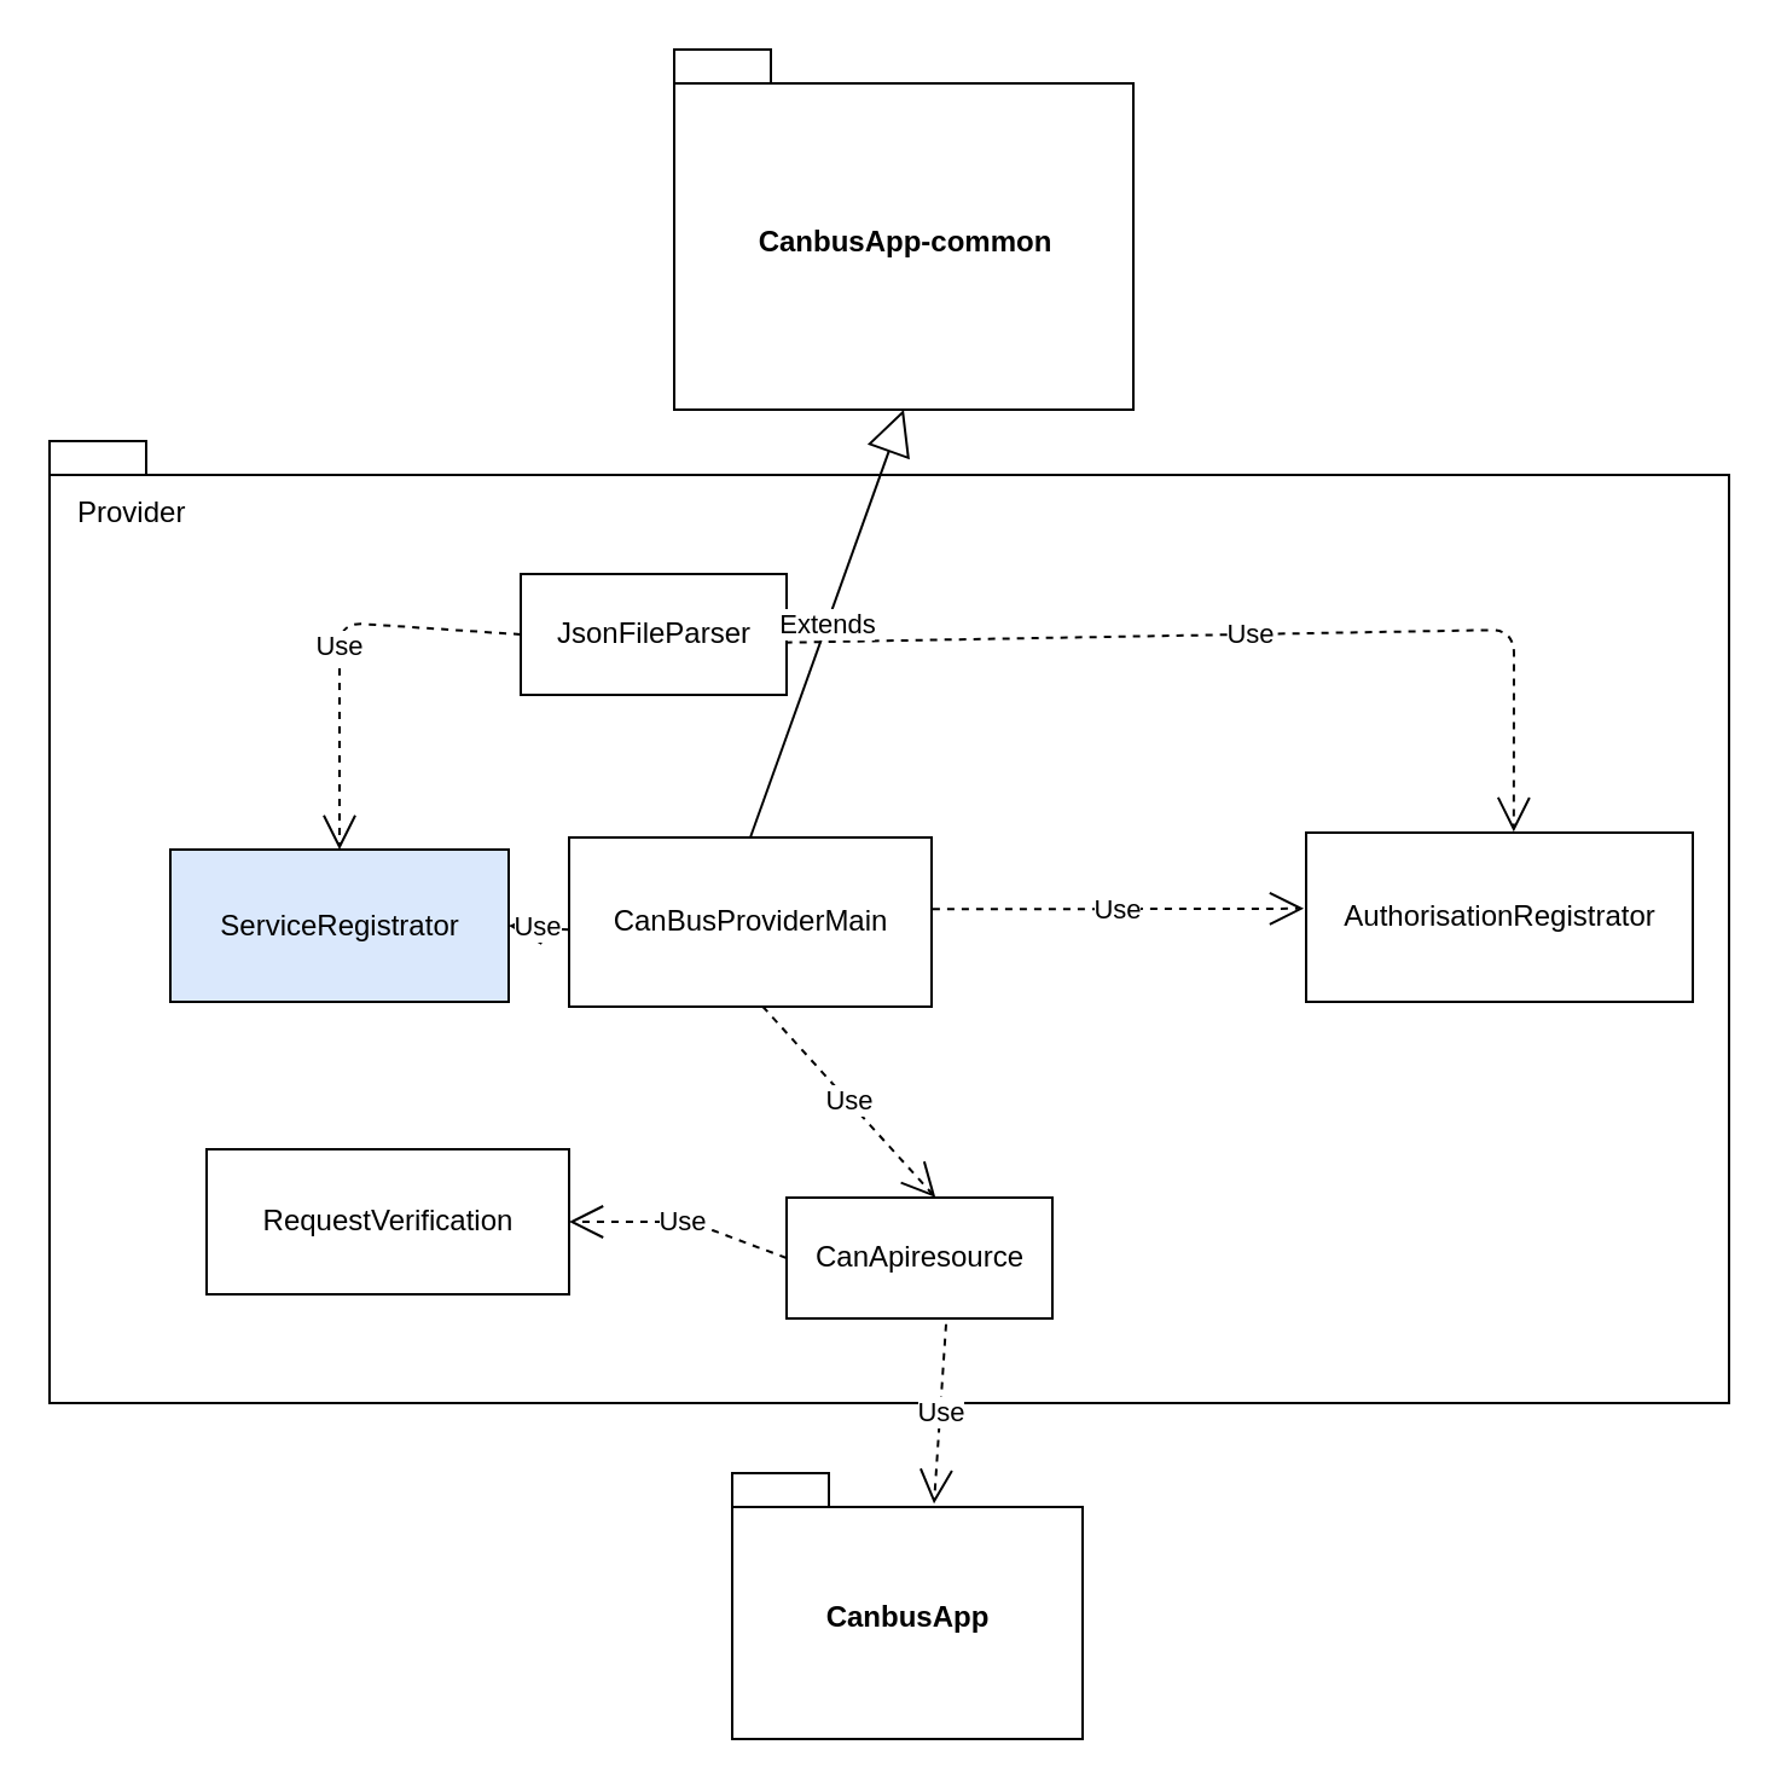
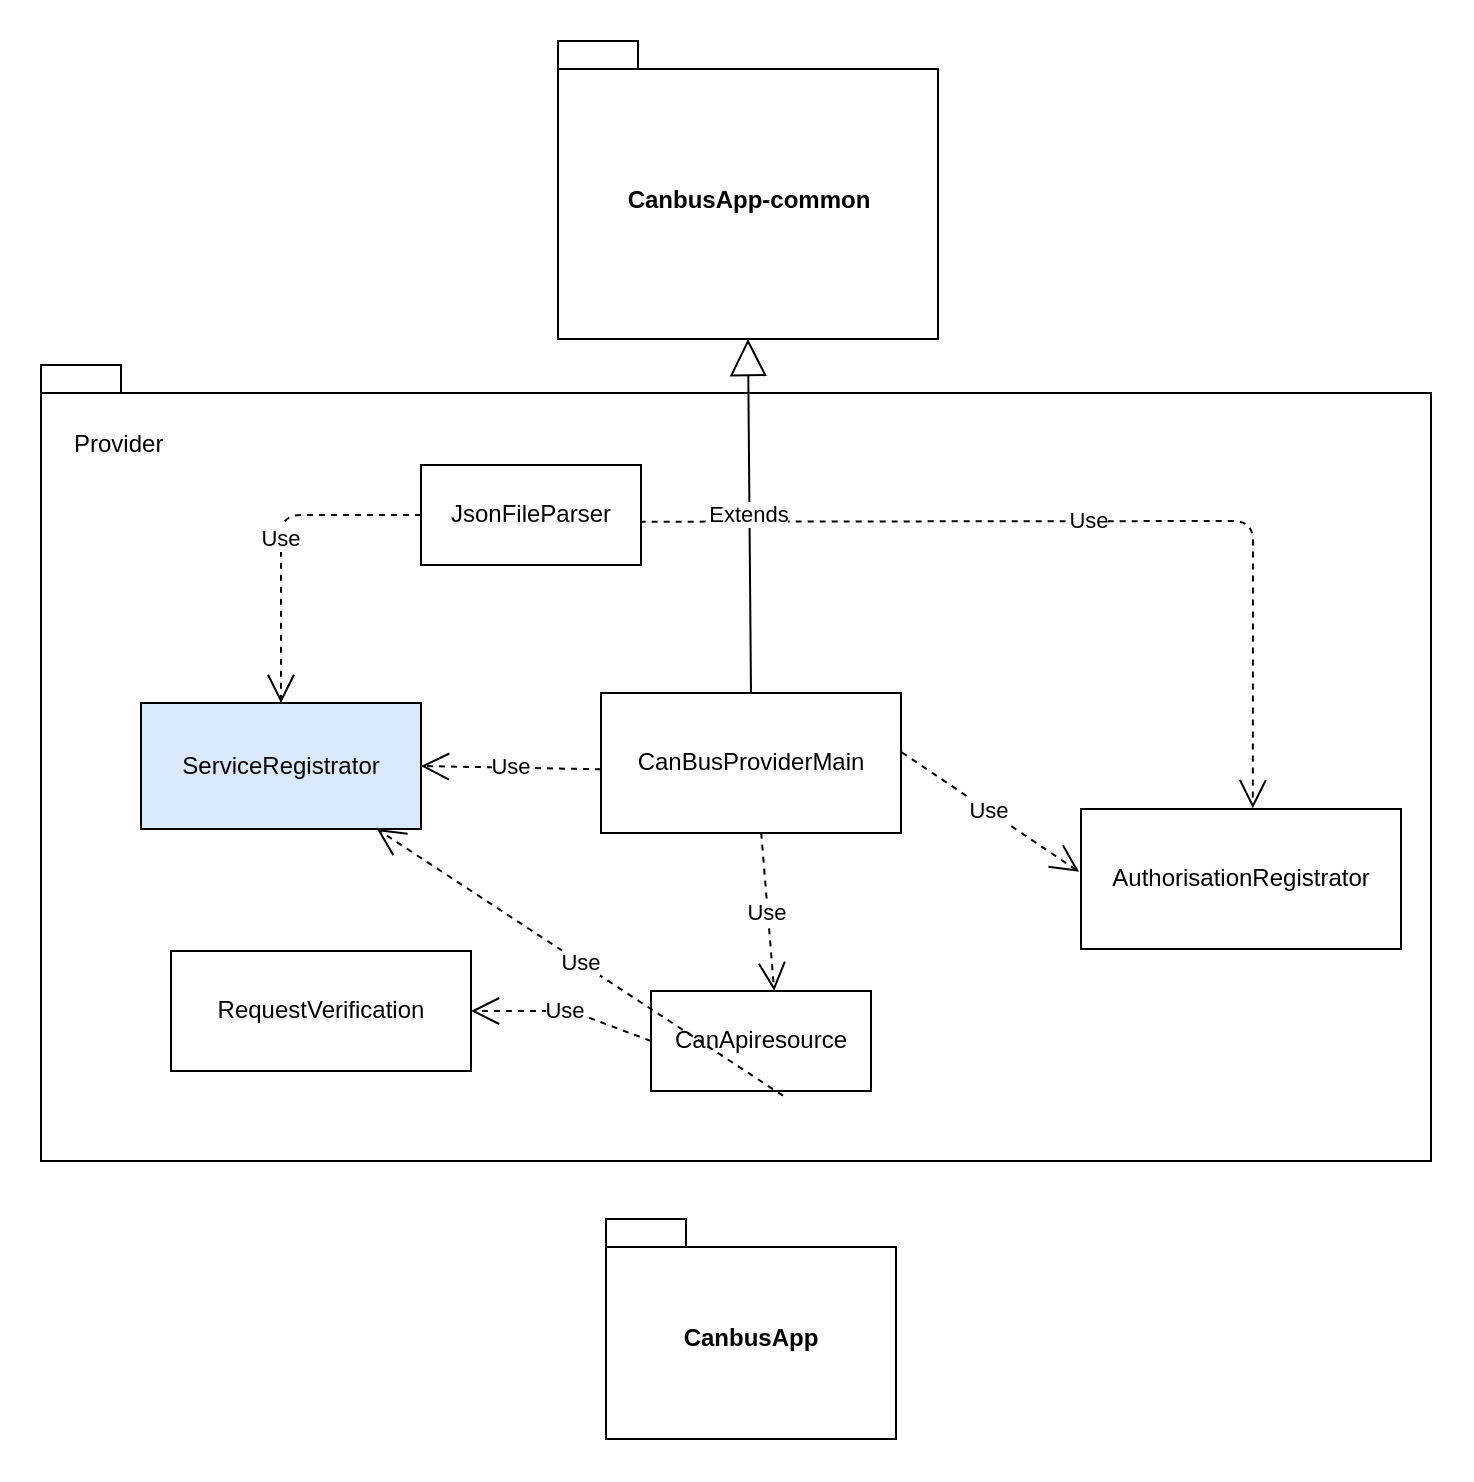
- <mxCell id="10" value="Provider" style="text;html=1;resizable=0;points=[];autosize=1;align=left;verticalAlign=top;spacingTop=-4;" parent="1" vertex="1"><mxGeometry x="30" y="202" width="70" height="20" as="geometry" /></mxCell>
+ <mxCell id="10" value="Provider" style="text;html=1;resizable=0;points=[];autosize=1;align=left;verticalAlign=top;spacingTop=-4;" parent="1" vertex="1"><mxGeometry x="35" y="212" width="70" height="20" as="geometry" /></mxCell>
- <mxCell id="13" value="JsonFileParser" style="html=1;" vertex="1" parent="1"><mxGeometry x="215" y="237" width="110" height="50" as="geometry" /></mxCell>
+ <mxCell id="13" value="JsonFileParser" style="html=1;" vertex="1" parent="1"><mxGeometry x="210" y="232" width="110" height="50" as="geometry" /></mxCell>
- <mxCell id="14" value="AuthorisationRegistrator" style="html=1;" vertex="1" parent="1"><mxGeometry x="540" y="344" width="160" height="70" as="geometry" /></mxCell>
+ <mxCell id="14" value="AuthorisationRegistrator" style="html=1;" vertex="1" parent="1"><mxGeometry x="540" y="404" width="160" height="70" as="geometry" /></mxCell>
- <mxCell id="11" value="CanBusProviderMain" style="html=1;" vertex="1" parent="1"><mxGeometry x="235" y="346" width="150" height="70" as="geometry" /></mxCell>
+ <mxCell id="11" value="CanBusProviderMain" style="html=1;" vertex="1" parent="1"><mxGeometry x="300" y="346" width="150" height="70" as="geometry" /></mxCell>
- <mxCell id="18" value="Use" style="endArrow=open;endSize=12;dashed=1;html=1;exitX=0.6;exitY=1.047;exitDx=0;exitDy=0;exitPerimeter=0;entryX=0.576;entryY=0.115;entryDx=0;entryDy=0;entryPerimeter=0;" edge="1" parent="1" source="15" target="4"><mxGeometry width="160" relative="1" as="geometry"><mxPoint x="395" y="680" as="sourcePoint" /><mxPoint x="355" y="670" as="targetPoint" /></mxGeometry></mxCell>
+ <mxCell id="18" value="Use" style="endArrow=open;endSize=12;dashed=1;html=1;exitX=0.6;exitY=1.047;exitDx=0;exitDy=0;exitPerimeter=0;" edge="1" parent="1" source="15" target="12"><mxGeometry width="160" relative="1" as="geometry"><mxPoint x="395" y="680" as="sourcePoint" /><mxPoint x="355" y="670" as="targetPoint" /></mxGeometry></mxCell>
